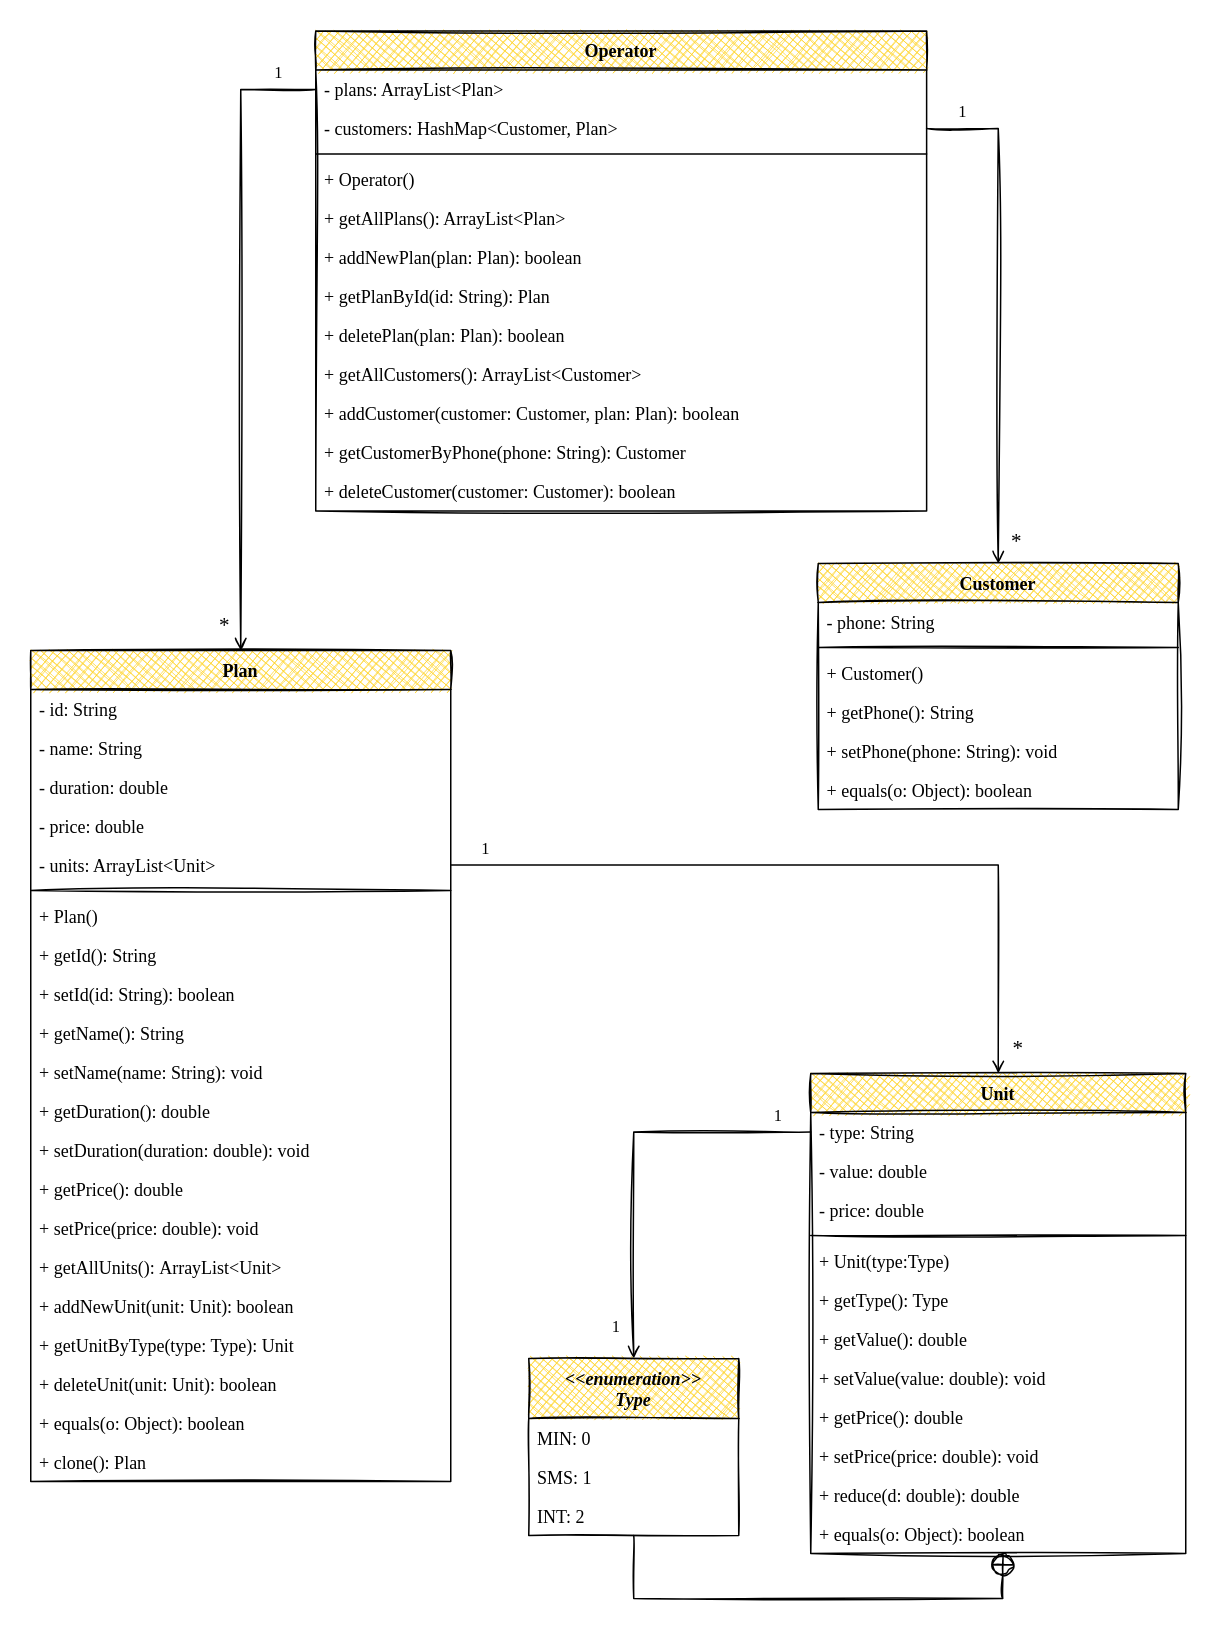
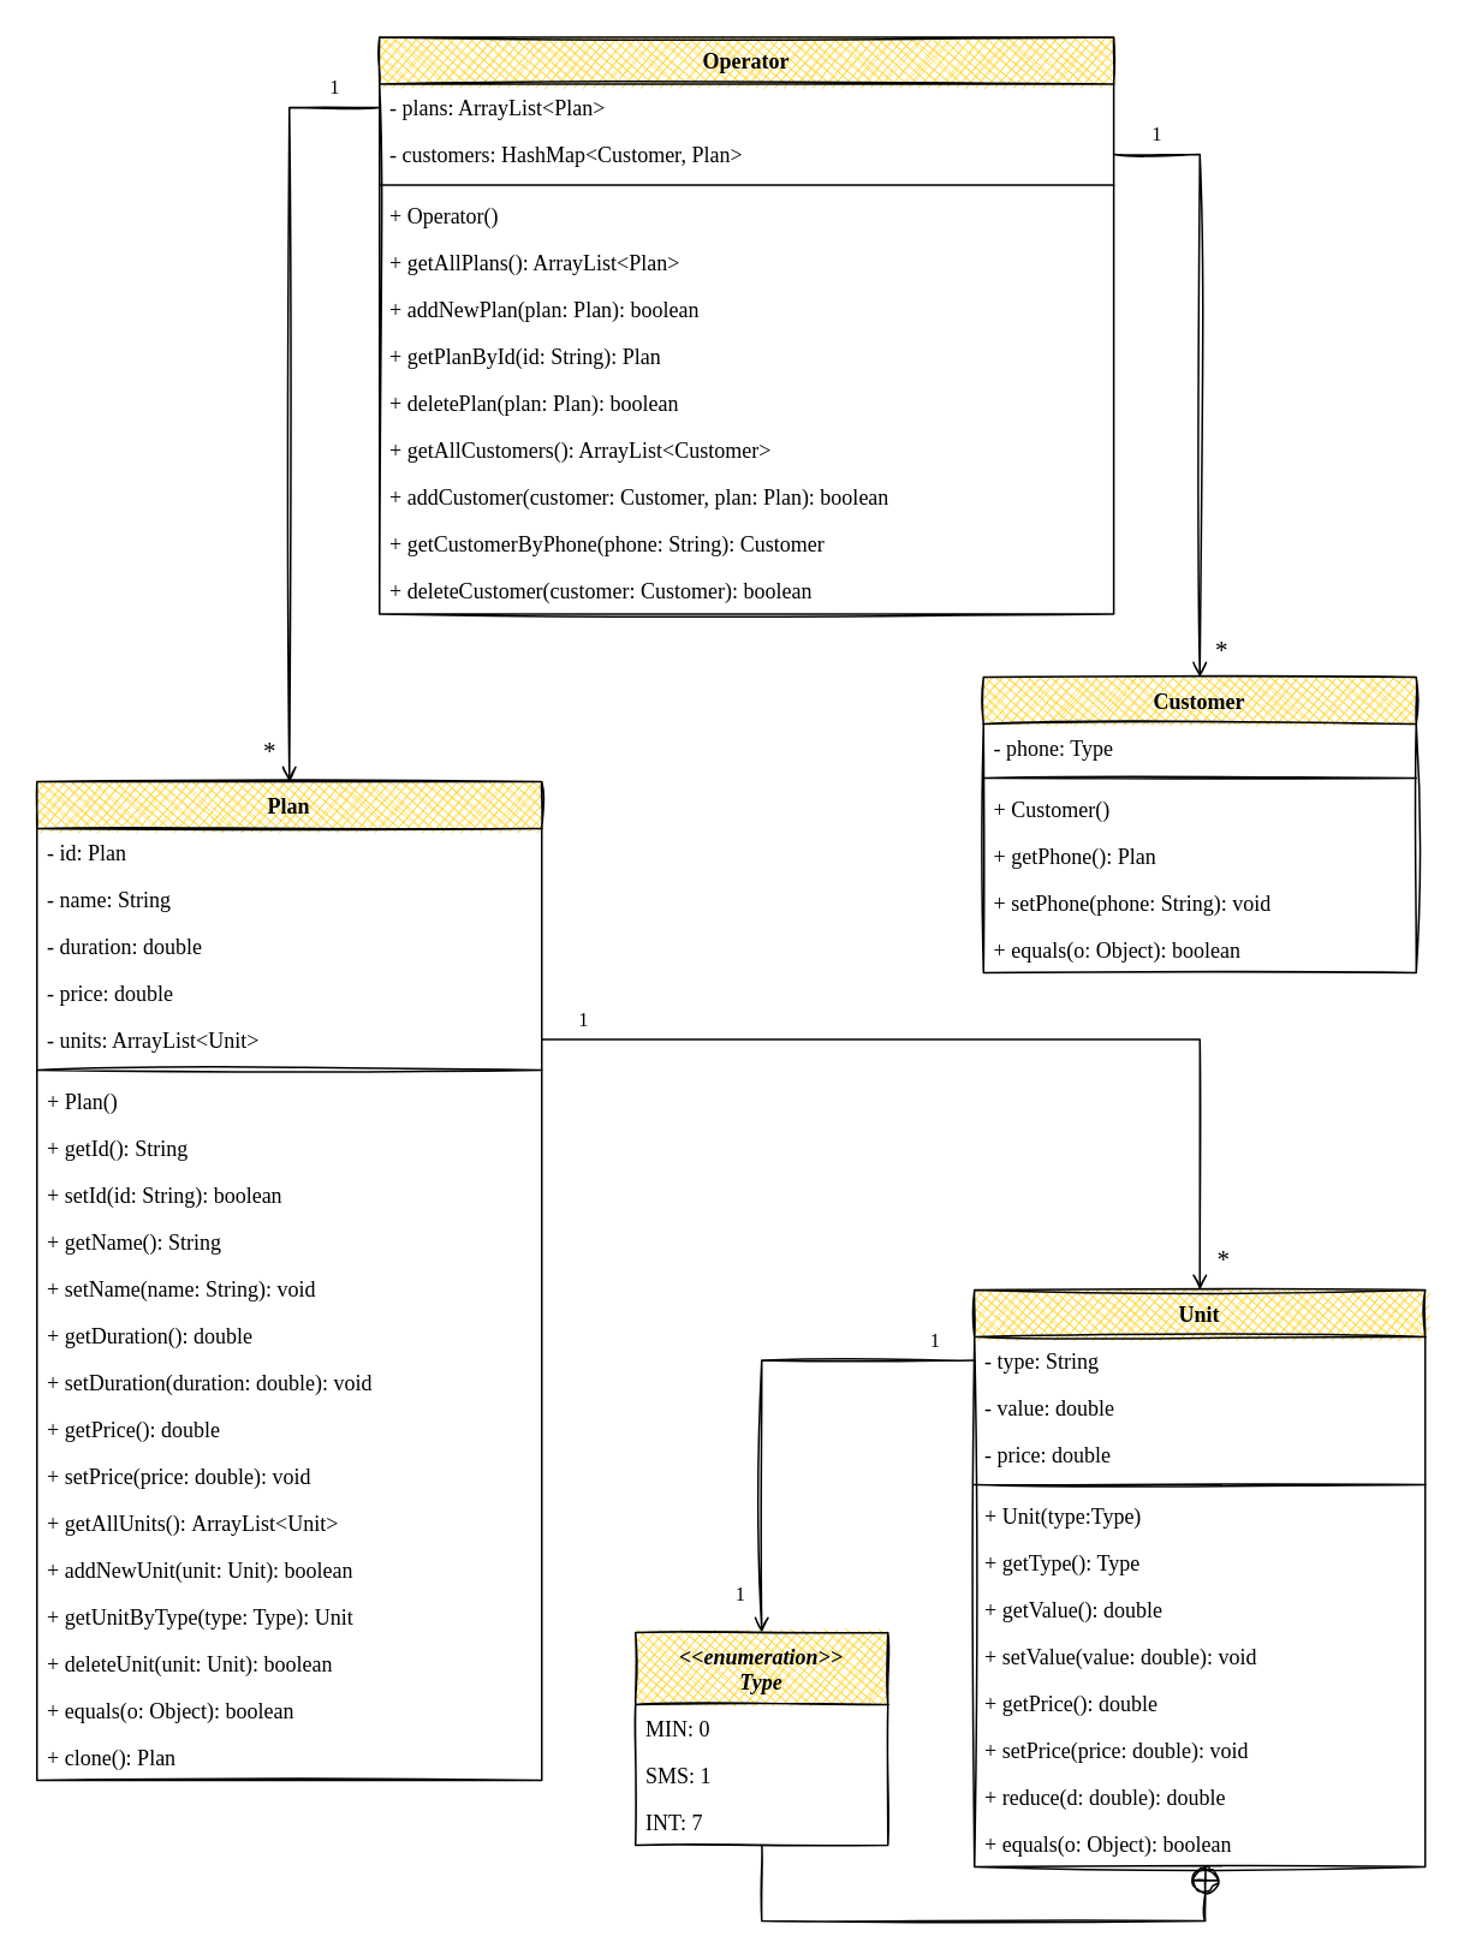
- <mxCell id="51" value="- phone: String" style="text;strokeColor=none;fillColor=none;align=left;verticalAlign=top;spacingLeft=4;spacingRight=4;overflow=hidden;rotatable=0;points=[[0,0.5],[1,0.5]];portConstraint=eastwest;sketch=1;swimlaneFillColor=none;fontFamily=Lucida Console;" vertex="1" parent="50"><mxGeometry y="26" width="240" height="26" as="geometry" /></mxCell>
+ <mxCell id="51" value="- phone: Type" style="text;strokeColor=none;fillColor=none;align=left;verticalAlign=top;spacingLeft=4;spacingRight=4;overflow=hidden;rotatable=0;points=[[0,0.5],[1,0.5]];portConstraint=eastwest;sketch=1;swimlaneFillColor=none;fontFamily=Lucida Console;" vertex="1" parent="50"><mxGeometry y="26" width="240" height="26" as="geometry" /></mxCell>
- <mxCell id="29" value="- id: String" style="text;strokeColor=none;fillColor=none;align=left;verticalAlign=top;spacingLeft=4;spacingRight=4;overflow=hidden;rotatable=0;points=[[0,0.5],[1,0.5]];portConstraint=eastwest;sketch=1;swimlaneFillColor=none;fontFamily=Lucida Console;" vertex="1" parent="28"><mxGeometry y="26" width="280" height="26" as="geometry" /></mxCell>
+ <mxCell id="29" value="- id: Plan" style="text;strokeColor=none;fillColor=none;align=left;verticalAlign=top;spacingLeft=4;spacingRight=4;overflow=hidden;rotatable=0;points=[[0,0.5],[1,0.5]];portConstraint=eastwest;sketch=1;swimlaneFillColor=none;fontFamily=Lucida Console;" vertex="1" parent="28"><mxGeometry y="26" width="280" height="26" as="geometry" /></mxCell>
- <mxCell id="54" value="+ getPhone(): String" style="text;strokeColor=none;fillColor=none;align=left;verticalAlign=top;spacingLeft=4;spacingRight=4;overflow=hidden;rotatable=0;points=[[0,0.5],[1,0.5]];portConstraint=eastwest;sketch=1;swimlaneFillColor=none;fontFamily=Lucida Console;" vertex="1" parent="50"><mxGeometry y="86" width="240" height="26" as="geometry" /></mxCell>
+ <mxCell id="54" value="+ getPhone(): Plan" style="text;strokeColor=none;fillColor=none;align=left;verticalAlign=top;spacingLeft=4;spacingRight=4;overflow=hidden;rotatable=0;points=[[0,0.5],[1,0.5]];portConstraint=eastwest;sketch=1;swimlaneFillColor=none;fontFamily=Lucida Console;" vertex="1" parent="50"><mxGeometry y="86" width="240" height="26" as="geometry" /></mxCell>
- <mxCell id="60" value="INT: 2" style="text;strokeColor=none;fillColor=none;align=left;verticalAlign=top;spacingLeft=4;spacingRight=4;overflow=hidden;rotatable=0;points=[[0,0.5],[1,0.5]];portConstraint=eastwest;sketch=1;fontFamily=Lucida Console;fillStyle=cross-hatch;" vertex="1" parent="57"><mxGeometry y="92" width="140" height="26" as="geometry" /></mxCell>
+ <mxCell id="60" value="INT: 7" style="text;strokeColor=none;fillColor=none;align=left;verticalAlign=top;spacingLeft=4;spacingRight=4;overflow=hidden;rotatable=0;points=[[0,0.5],[1,0.5]];portConstraint=eastwest;sketch=1;fontFamily=Lucida Console;fillStyle=cross-hatch;" vertex="1" parent="57"><mxGeometry y="92" width="140" height="26" as="geometry" /></mxCell>
